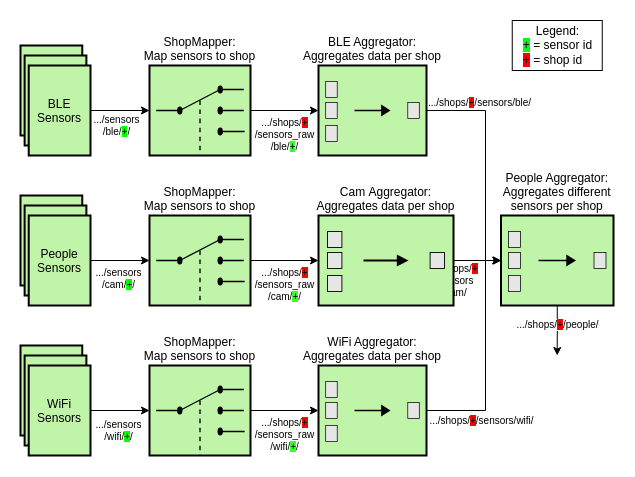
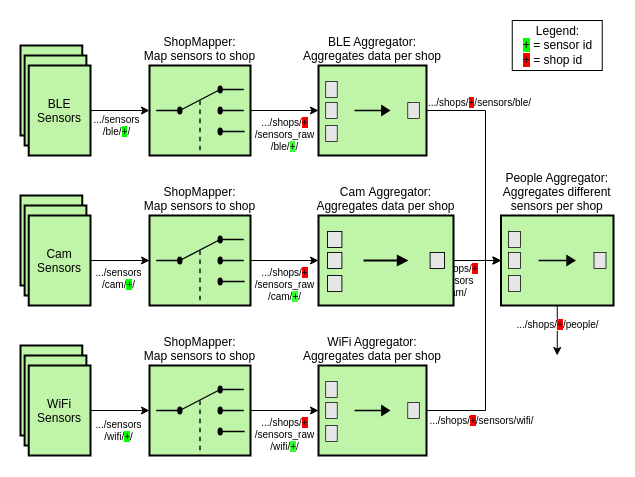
- <mxCell id="29" value="People&#10;Sensors" style="strokeWidth=2;dashed=0;align=center;fontSize=12;shape=rect;fillColor=#c0f5a9;verticalLabelPosition=middle;verticalAlign=middle;labelPosition=center;" parent="26" vertex="1"><mxGeometry x="8.235" y="20" width="61.765" height="90" as="geometry" /></mxCell>
+ <mxCell id="29" value="Cam&#10;Sensors" style="strokeWidth=2;dashed=0;align=center;fontSize=12;shape=rect;fillColor=#c0f5a9;verticalLabelPosition=middle;verticalAlign=middle;labelPosition=center;" parent="26" vertex="1"><mxGeometry x="8.235" y="20" width="61.765" height="90" as="geometry" /></mxCell>
